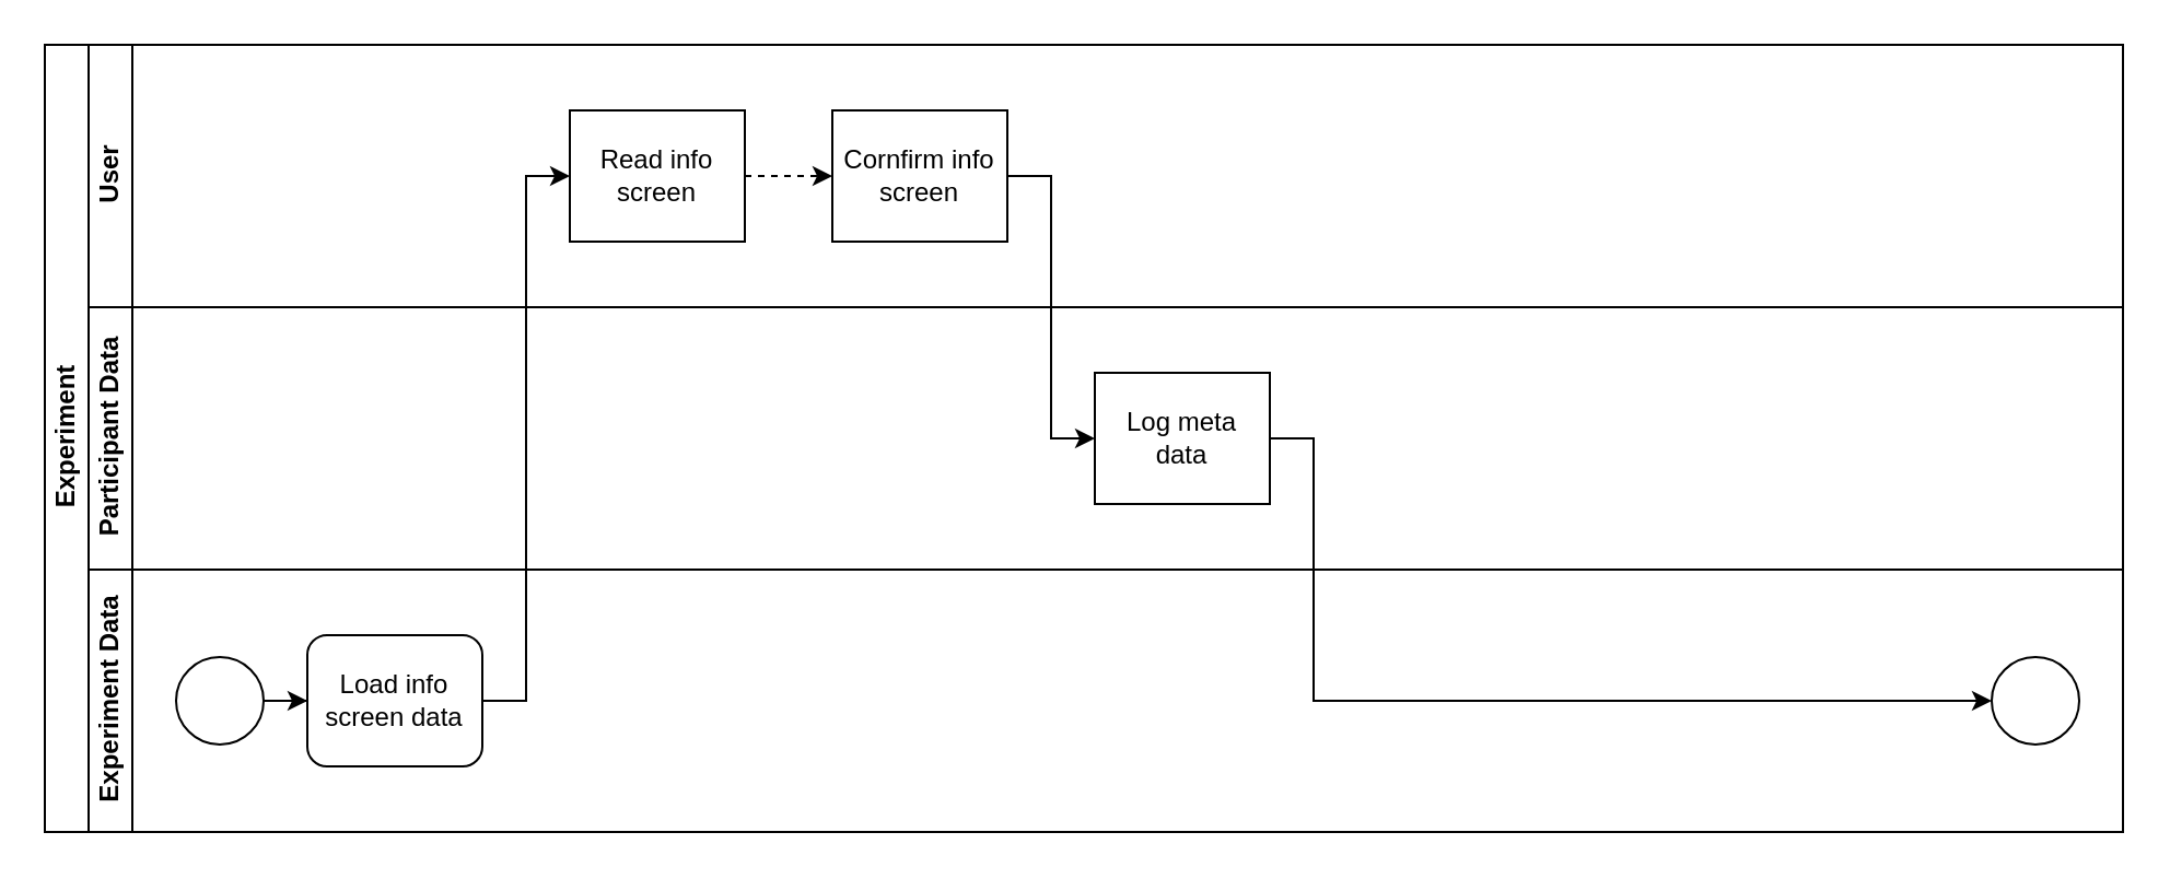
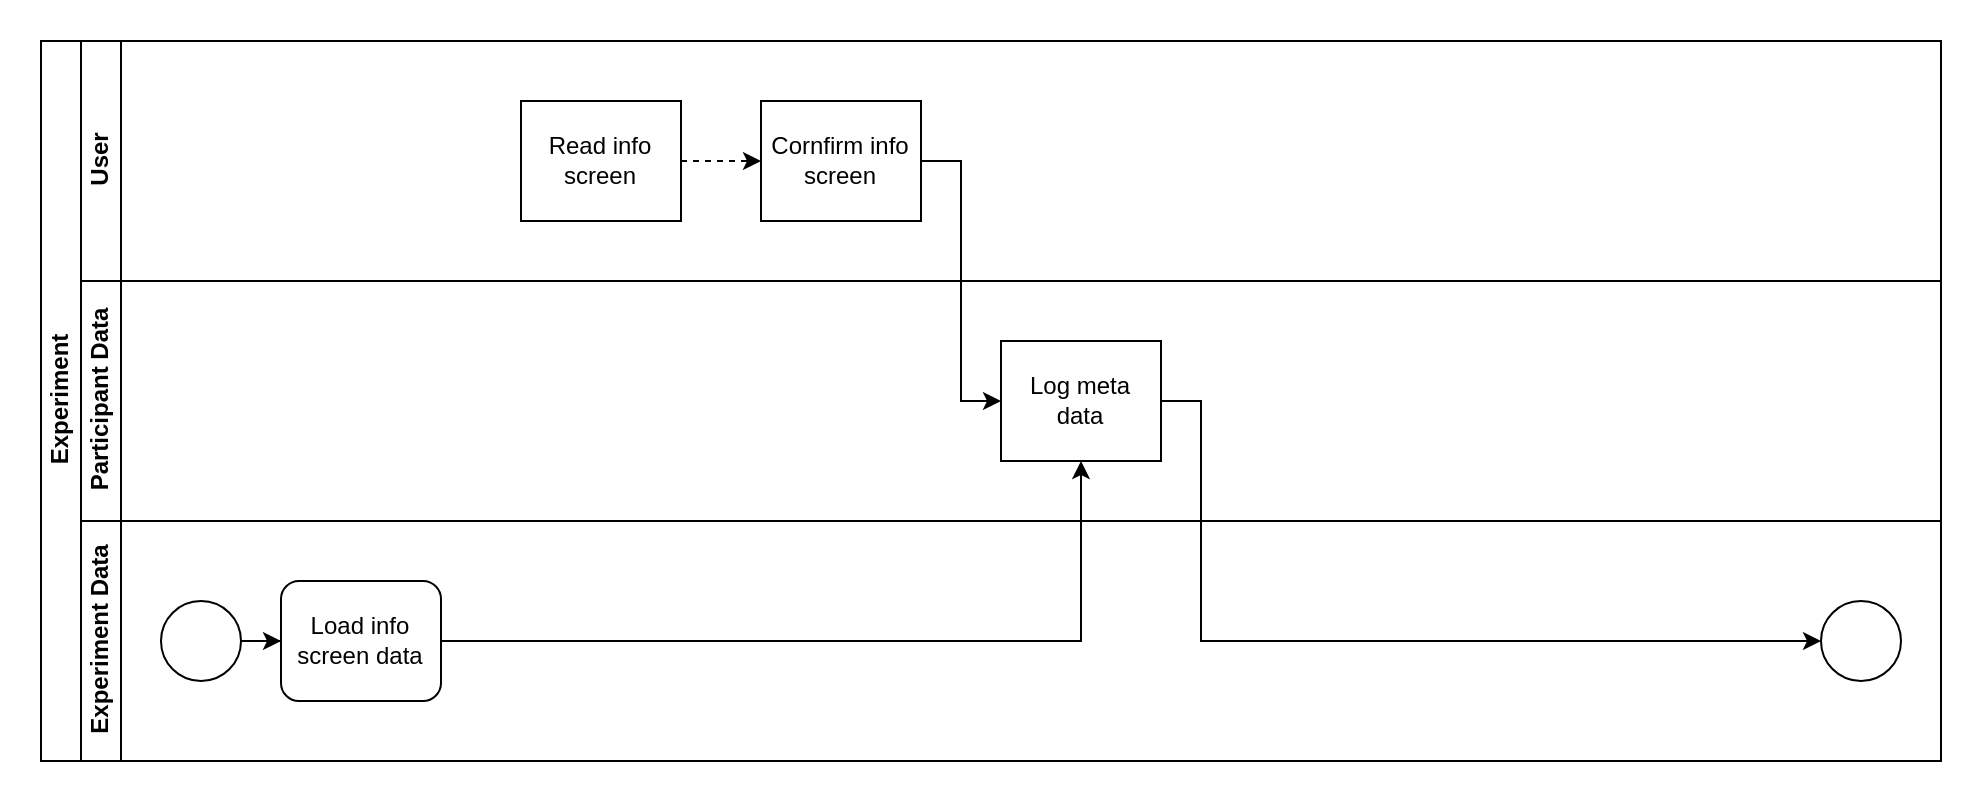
- <mxCell id="25" style="edgeStyle=orthogonalEdgeStyle;rounded=0;orthogonalLoop=1;jettySize=auto;html=1;entryX=0;entryY=0.5;entryDx=0;entryDy=0;" parent="2" source="15" target="5" edge="1"><mxGeometry relative="1" as="geometry" /></mxCell>
+ <mxCell id="25" style="edgeStyle=orthogonalEdgeStyle;rounded=0;orthogonalLoop=1;jettySize=auto;html=1;" parent="2" source="15" target="11" edge="1"><mxGeometry relative="1" as="geometry" /></mxCell>
